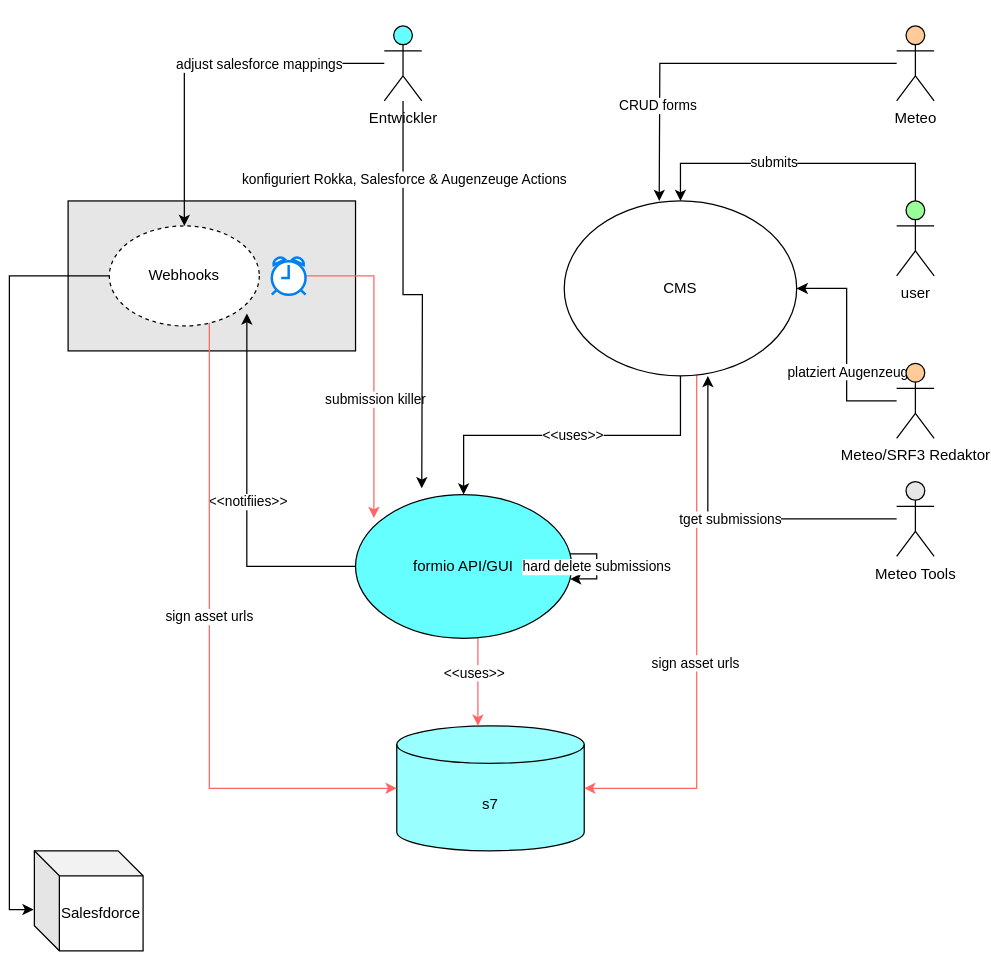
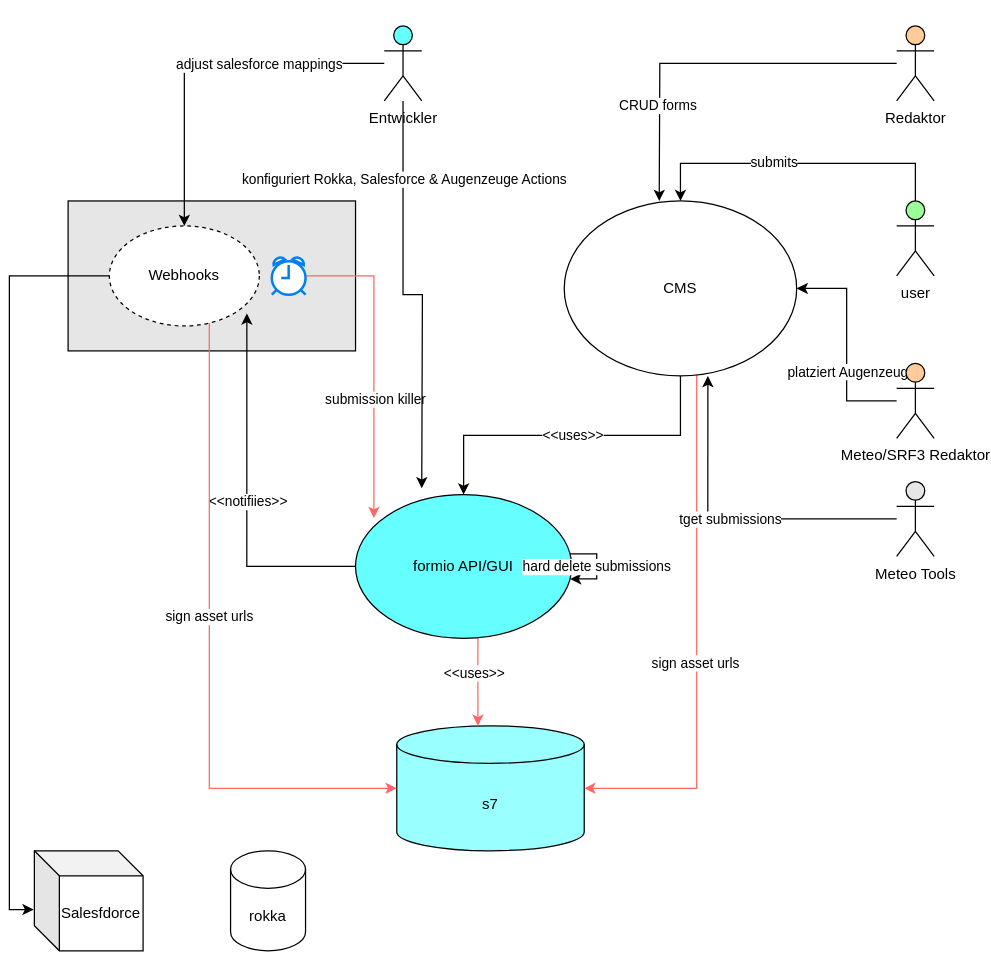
- <mxCell id="18" value="Meteo" style="shape=umlActor;verticalLabelPosition=bottom;verticalAlign=top;html=1;outlineConnect=0;fillColor=#FFCC99;" vertex="1" parent="1"><mxGeometry x="710" y="20" width="30" height="60" as="geometry" /></mxCell>
+ <mxCell id="18" value="Redaktor" style="shape=umlActor;verticalLabelPosition=bottom;verticalAlign=top;html=1;outlineConnect=0;fillColor=#FFCC99;" vertex="1" parent="1"><mxGeometry x="710" y="20" width="30" height="60" as="geometry" /></mxCell>
+ <mxCell id="26" value="rokka" style="shape=cylinder3;whiteSpace=wrap;html=1;boundedLbl=1;backgroundOutline=1;size=15;" vertex="1" parent="1"><mxGeometry x="177" y="680" width="60" height="80" as="geometry" /></mxCell>
